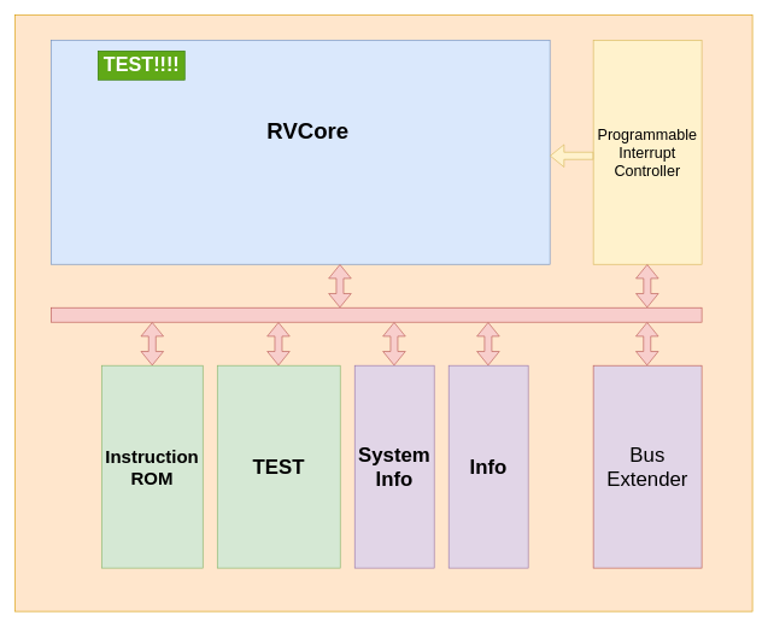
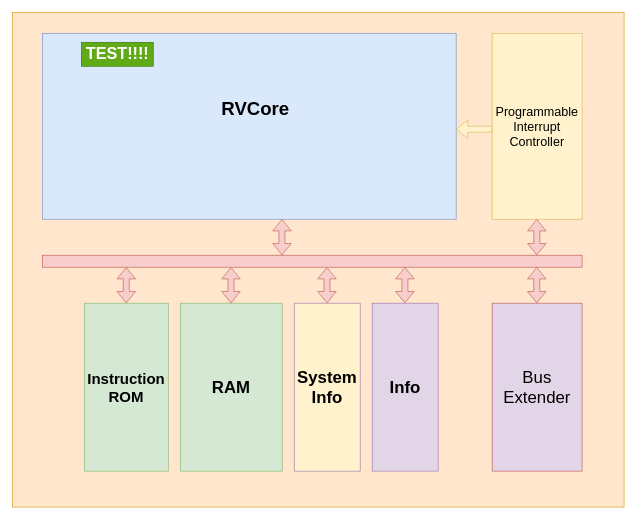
- <mxCell id="6" value="TEST" style="rounded=0;whiteSpace=wrap;html=1;fillColor=#d5e8d4;strokeColor=#82b366;fontStyle=1;fontSize=28;" parent="1" vertex="1"><mxGeometry x="300" y="505" width="170" height="280" as="geometry" /></mxCell>
+ <mxCell id="6" value="RAM" style="rounded=0;whiteSpace=wrap;html=1;fillColor=#d5e8d4;strokeColor=#82b366;fontStyle=1;fontSize=28;" parent="1" vertex="1"><mxGeometry x="300" y="505" width="170" height="280" as="geometry" /></mxCell>
- <mxCell id="11" value="System&lt;br&gt;Info" style="rounded=0;whiteSpace=wrap;html=1;fillColor=#e1d5e7;strokeColor=#9673a6;fontStyle=1;fontSize=28;" parent="1" vertex="1"><mxGeometry x="490" y="505" width="110" height="280" as="geometry" /></mxCell>
+ <mxCell id="11" value="System&lt;br&gt;Info" style="rounded=0;whiteSpace=wrap;html=1;fillColor=#fff2cc;strokeColor=#9673a6;fontStyle=1;fontSize=28;" parent="1" vertex="1"><mxGeometry x="490" y="505" width="110" height="280" as="geometry" /></mxCell>
